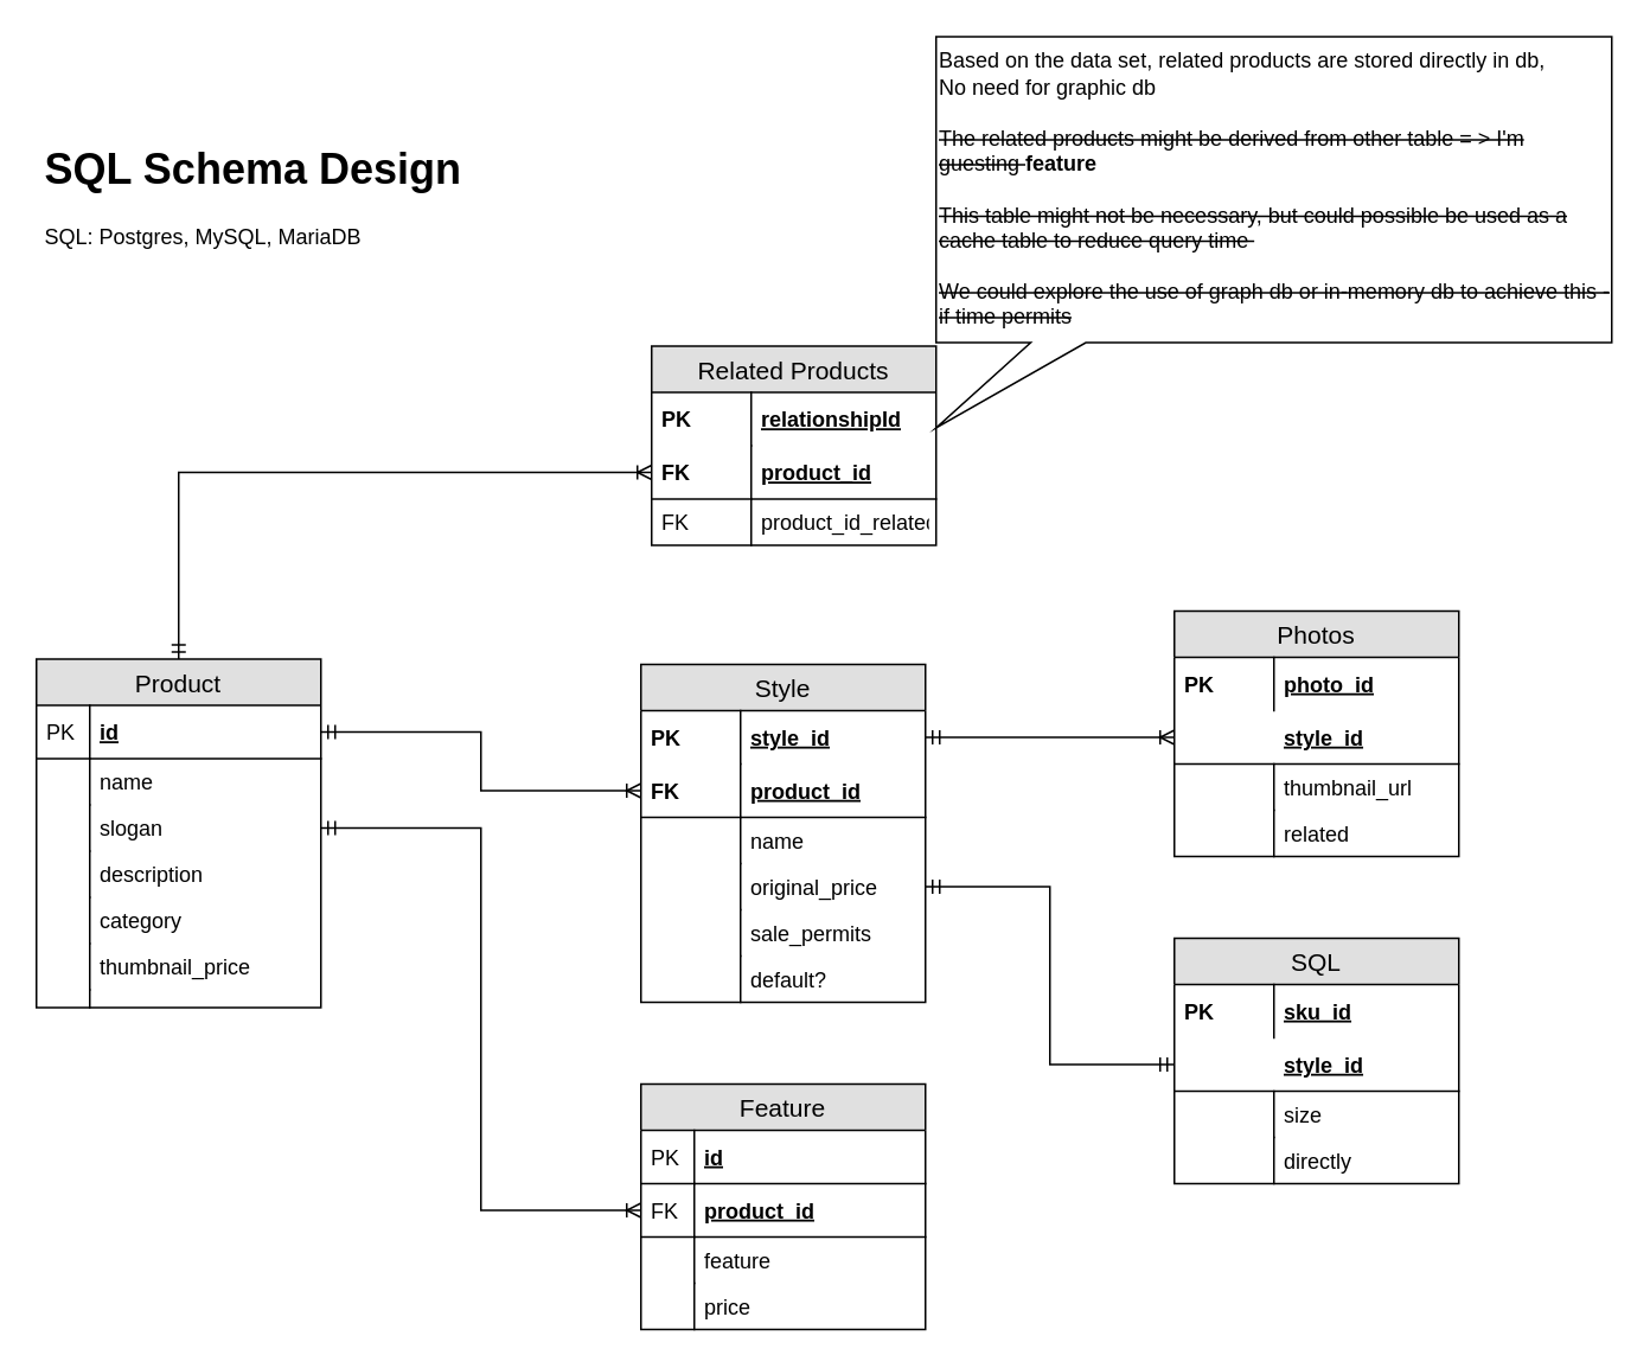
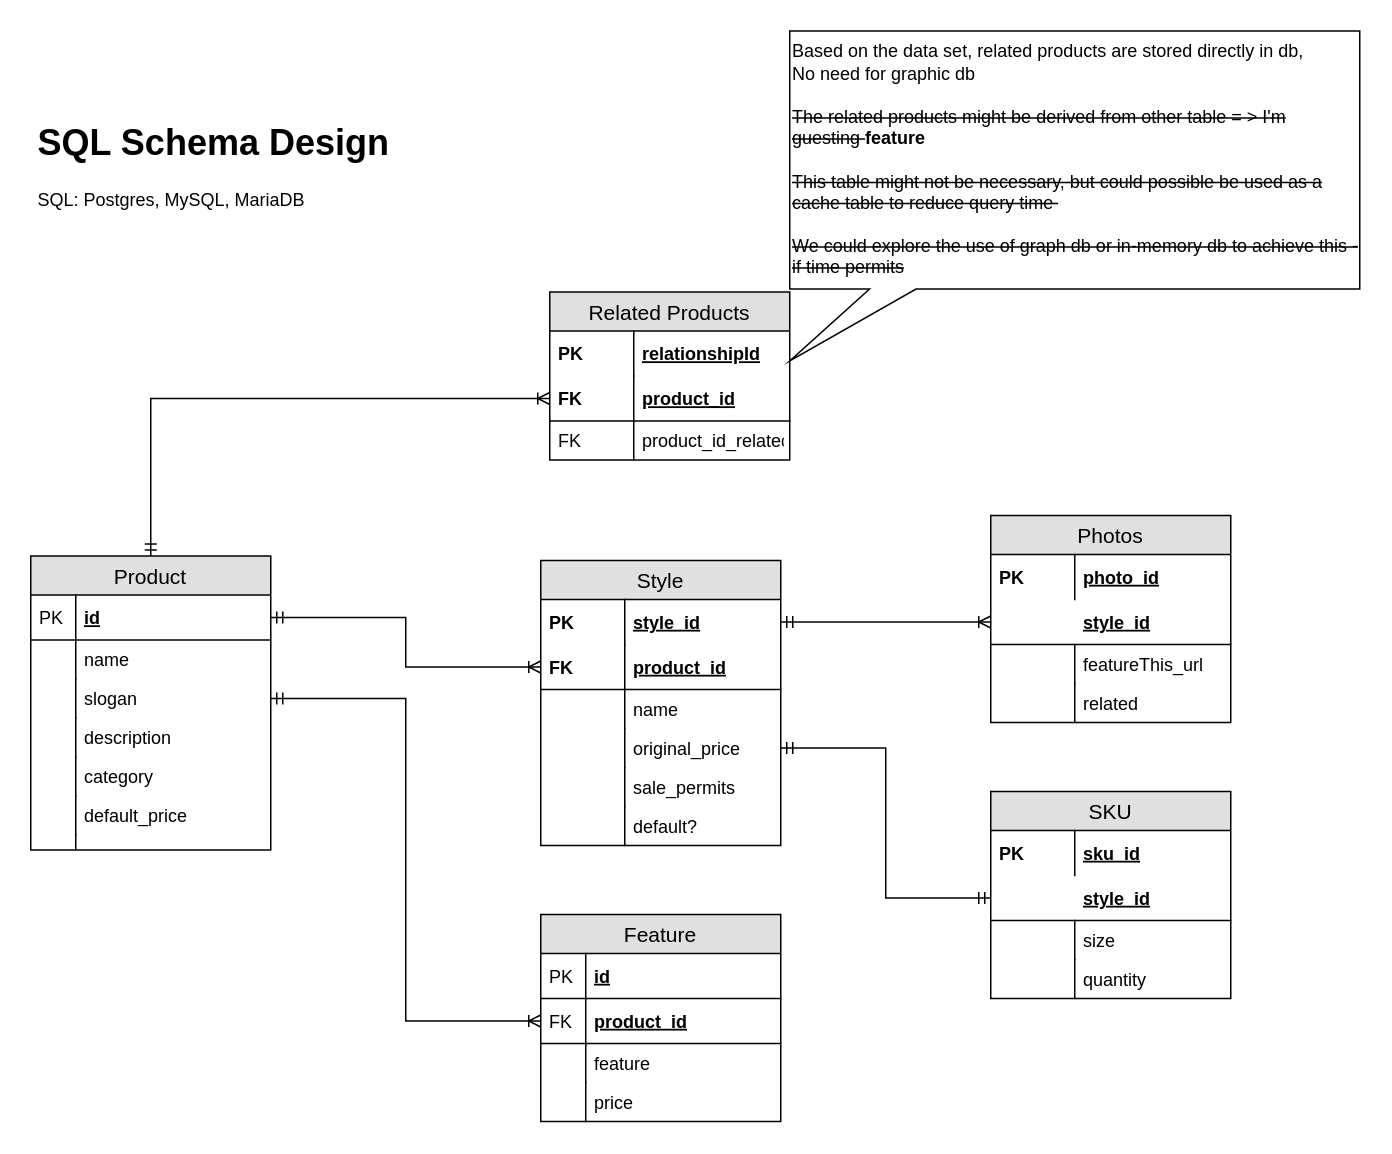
- <mxCell id="46" value="thumbnail_url" style="shape=partialRectangle;top=0;left=0;right=0;bottom=0;align=left;verticalAlign=top;fillColor=none;spacingLeft=60;spacingRight=4;overflow=hidden;rotatable=0;points=[[0,0.5],[1,0.5]];portConstraint=eastwest;dropTarget=0;fontSize=12;" parent="42" vertex="1"><mxGeometry y="86" width="160" height="26" as="geometry" /></mxCell>
+ <mxCell id="46" value="featureThis_url" style="shape=partialRectangle;top=0;left=0;right=0;bottom=0;align=left;verticalAlign=top;fillColor=none;spacingLeft=60;spacingRight=4;overflow=hidden;rotatable=0;points=[[0,0.5],[1,0.5]];portConstraint=eastwest;dropTarget=0;fontSize=12;" parent="42" vertex="1"><mxGeometry y="86" width="160" height="26" as="geometry" /></mxCell>
- <mxCell id="50" value="SQL" style="swimlane;fontStyle=0;childLayout=stackLayout;horizontal=1;startSize=26;fillColor=#e0e0e0;horizontalStack=0;resizeParent=1;resizeParentMax=0;resizeLast=0;collapsible=1;marginBottom=0;swimlaneFillColor=#ffffff;align=center;fontSize=14;" parent="1" vertex="1"><mxGeometry x="660" y="527" width="160" height="138" as="geometry" /></mxCell>
+ <mxCell id="50" value="SKU" style="swimlane;fontStyle=0;childLayout=stackLayout;horizontal=1;startSize=26;fillColor=#e0e0e0;horizontalStack=0;resizeParent=1;resizeParentMax=0;resizeLast=0;collapsible=1;marginBottom=0;swimlaneFillColor=#ffffff;align=center;fontSize=14;" parent="1" vertex="1"><mxGeometry x="660" y="527" width="160" height="138" as="geometry" /></mxCell>
- <mxCell id="15" value="thumbnail_price" style="shape=partialRectangle;top=0;left=0;right=0;bottom=0;align=left;verticalAlign=top;fillColor=none;spacingLeft=34;spacingRight=4;overflow=hidden;rotatable=0;points=[[0,0.5],[1,0.5]];portConstraint=eastwest;dropTarget=0;fontSize=12;" parent="4" vertex="1"><mxGeometry y="160" width="160" height="26" as="geometry" /></mxCell>
+ <mxCell id="15" value="default_price" style="shape=partialRectangle;top=0;left=0;right=0;bottom=0;align=left;verticalAlign=top;fillColor=none;spacingLeft=34;spacingRight=4;overflow=hidden;rotatable=0;points=[[0,0.5],[1,0.5]];portConstraint=eastwest;dropTarget=0;fontSize=12;" parent="4" vertex="1"><mxGeometry y="160" width="160" height="26" as="geometry" /></mxCell>
- <mxCell id="56" value="directly" style="shape=partialRectangle;top=0;left=0;right=0;bottom=0;align=left;verticalAlign=top;fillColor=none;spacingLeft=60;spacingRight=4;overflow=hidden;rotatable=0;points=[[0,0.5],[1,0.5]];portConstraint=eastwest;dropTarget=0;fontSize=12;" parent="50" vertex="1"><mxGeometry y="112" width="160" height="26" as="geometry" /></mxCell>
+ <mxCell id="56" value="quantity" style="shape=partialRectangle;top=0;left=0;right=0;bottom=0;align=left;verticalAlign=top;fillColor=none;spacingLeft=60;spacingRight=4;overflow=hidden;rotatable=0;points=[[0,0.5],[1,0.5]];portConstraint=eastwest;dropTarget=0;fontSize=12;" parent="50" vertex="1"><mxGeometry y="112" width="160" height="26" as="geometry" /></mxCell>
